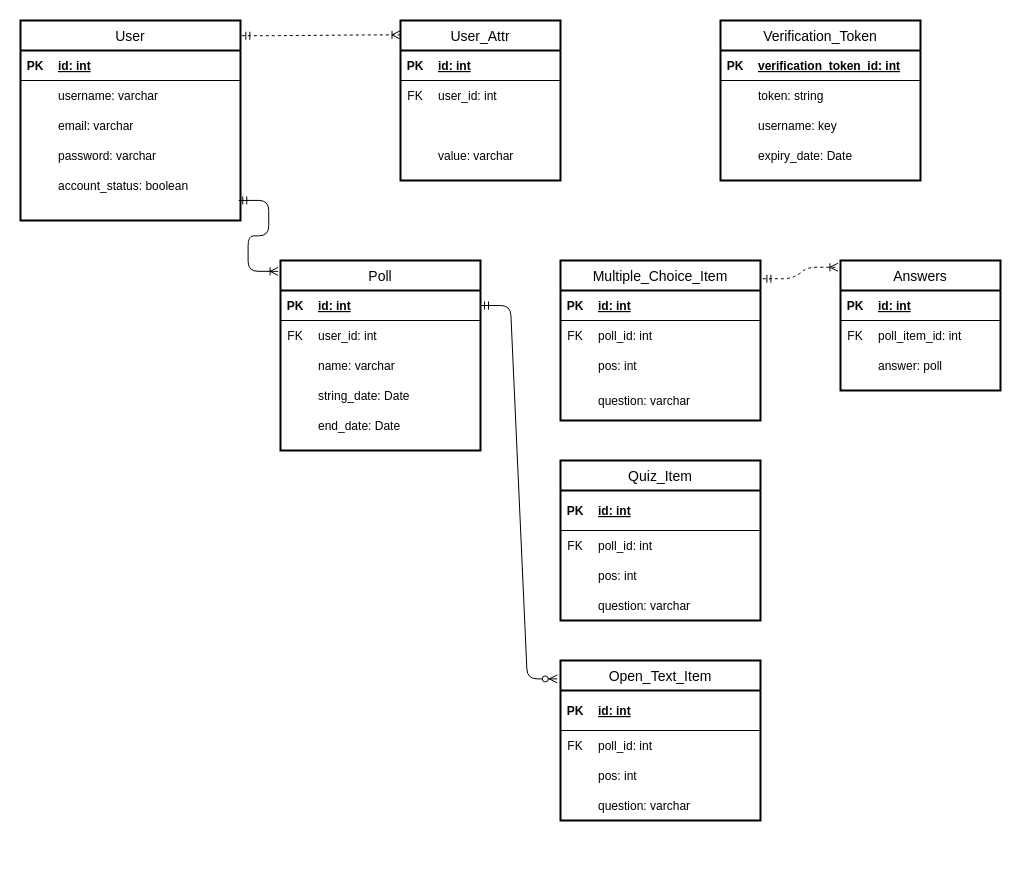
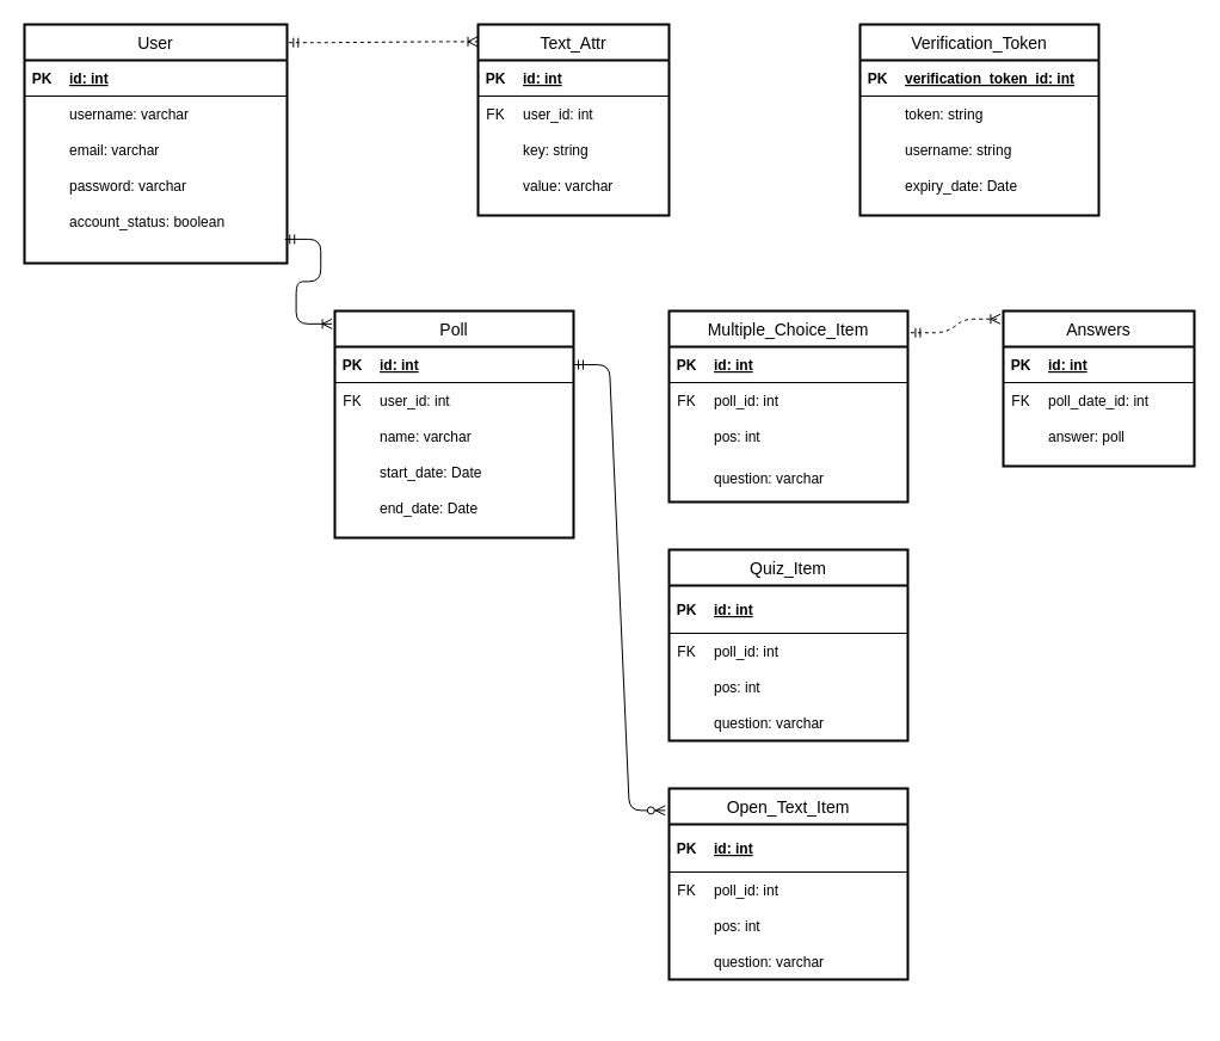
- <mxCell id="20" value="User_Attr" style="swimlane;childLayout=stackLayout;horizontal=1;startSize=30;horizontalStack=0;rounded=1;fontSize=14;fontStyle=0;strokeWidth=2;resizeParent=0;resizeLast=1;shadow=0;dashed=0;align=center;arcSize=0;" parent="1" vertex="1"><mxGeometry x="400" y="20" width="160" height="160" as="geometry" /></mxCell>
+ <mxCell id="20" value="Text_Attr" style="swimlane;childLayout=stackLayout;horizontal=1;startSize=30;horizontalStack=0;rounded=1;fontSize=14;fontStyle=0;strokeWidth=2;resizeParent=0;resizeLast=1;shadow=0;dashed=0;align=center;arcSize=0;" parent="1" vertex="1"><mxGeometry x="400" y="20" width="160" height="160" as="geometry" /></mxCell>
+ <mxCell id="30" value="key: string" style="shape=partialRectangle;connectable=0;fillColor=none;top=0;left=0;bottom=0;right=0;align=left;spacingLeft=6;overflow=hidden;" parent="28" vertex="1"><mxGeometry x="30" width="130" height="30" as="geometry" /></mxCell>
- <mxCell id="120" value="username: key" style="shape=partialRectangle;connectable=0;fillColor=none;top=0;left=0;bottom=0;right=0;align=left;spacingLeft=6;overflow=hidden;" vertex="1" parent="118"><mxGeometry x="30" width="170" height="30" as="geometry" /></mxCell>
+ <mxCell id="120" value="username: string" style="shape=partialRectangle;connectable=0;fillColor=none;top=0;left=0;bottom=0;right=0;align=left;spacingLeft=6;overflow=hidden;" vertex="1" parent="118"><mxGeometry x="30" width="170" height="30" as="geometry" /></mxCell>
- <mxCell id="74" value="poll_item_id: int" style="shape=partialRectangle;connectable=0;fillColor=none;top=0;left=0;bottom=0;right=0;align=left;spacingLeft=6;fontStyle=0;overflow=hidden;" parent="72" vertex="1"><mxGeometry x="30" width="130" height="30" as="geometry" /></mxCell>
+ <mxCell id="74" value="poll_date_id: int" style="shape=partialRectangle;connectable=0;fillColor=none;top=0;left=0;bottom=0;right=0;align=left;spacingLeft=6;fontStyle=0;overflow=hidden;" parent="72" vertex="1"><mxGeometry x="30" width="130" height="30" as="geometry" /></mxCell>
- <mxCell id="49" value="string_date: Date" style="shape=partialRectangle;connectable=0;fillColor=none;top=0;left=0;bottom=0;right=0;align=left;spacingLeft=6;overflow=hidden;" parent="47" vertex="1"><mxGeometry x="30" width="170" height="30" as="geometry" /></mxCell>
+ <mxCell id="49" value="start_date: Date" style="shape=partialRectangle;connectable=0;fillColor=none;top=0;left=0;bottom=0;right=0;align=left;spacingLeft=6;overflow=hidden;" parent="47" vertex="1"><mxGeometry x="30" width="170" height="30" as="geometry" /></mxCell>
